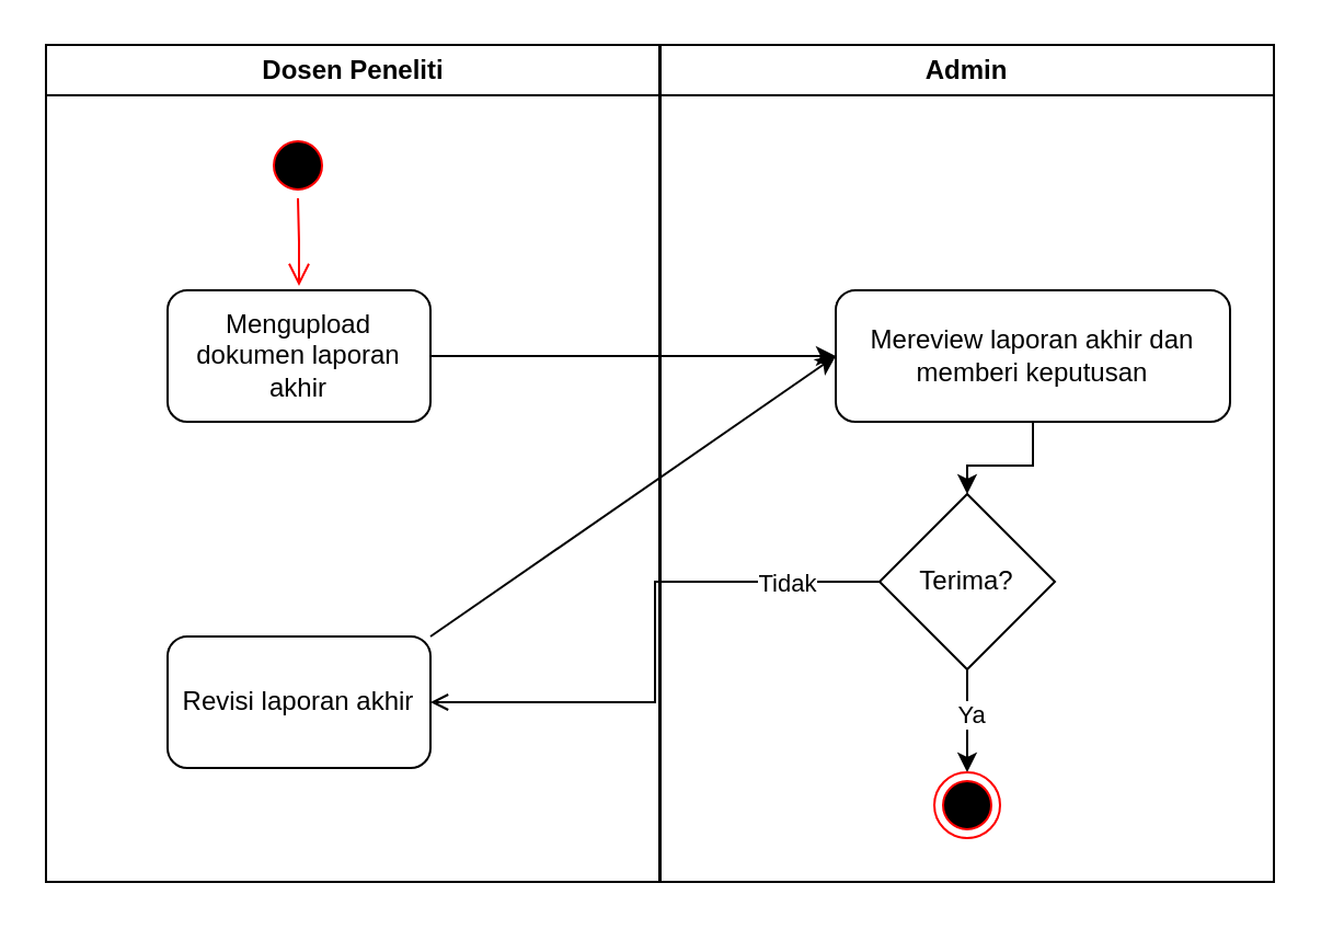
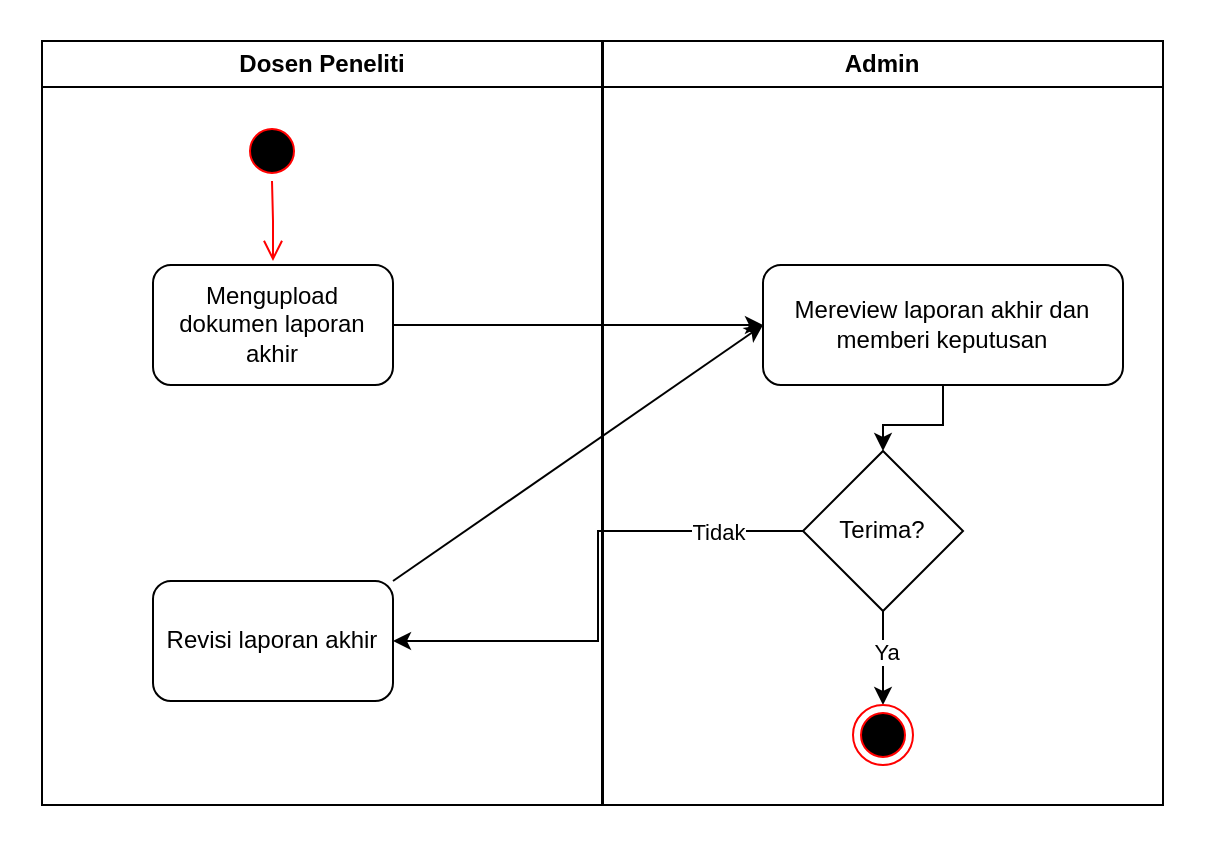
- <mxCell id="17" style="edgeStyle=orthogonalEdgeStyle;rounded=0;orthogonalLoop=1;jettySize=auto;html=1;entryX=1;entryY=0.5;entryDx=0;entryDy=0;endArrow=open;" edge="1" parent="1" source="14" target="6"><mxGeometry relative="1" as="geometry"><mxPoint x="196" y="272" as="targetPoint" /></mxGeometry></mxCell>
+ <mxCell id="17" style="edgeStyle=orthogonalEdgeStyle;rounded=0;orthogonalLoop=1;jettySize=auto;html=1;entryX=1;entryY=0.5;entryDx=0;entryDy=0;" edge="1" parent="1" source="14" target="6"><mxGeometry relative="1" as="geometry"><mxPoint x="196" y="272" as="targetPoint" /></mxGeometry></mxCell>
